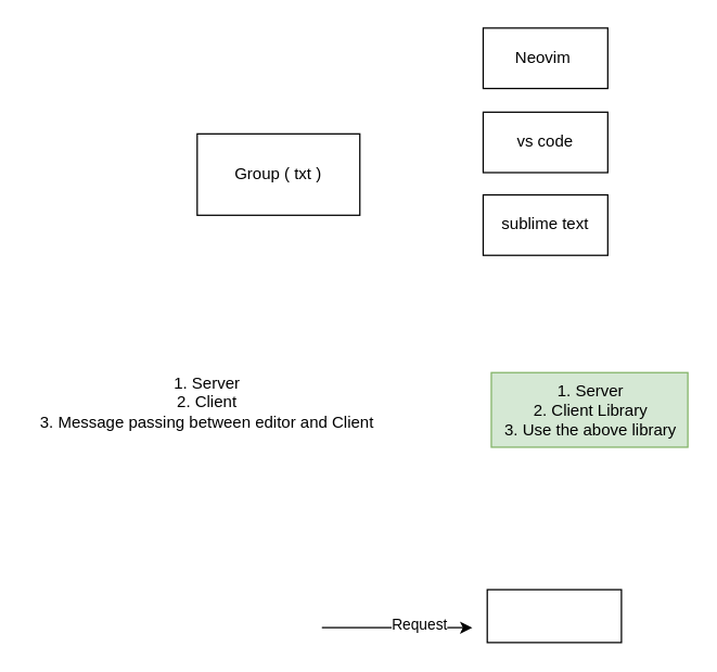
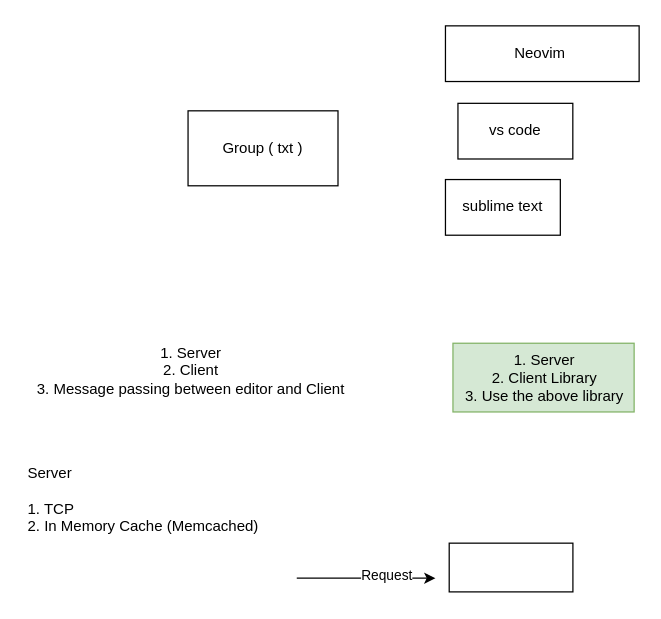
- <mxCell id="3" value="Neovim&amp;nbsp;" style="whiteSpace=wrap;html=1;" parent="1" vertex="1"><mxGeometry x="356" y="20" width="91.93" height="44.55" as="geometry" /></mxCell>
+ <mxCell id="3" value="Neovim&amp;nbsp;" style="whiteSpace=wrap;html=1;" parent="1" vertex="1"><mxGeometry x="356" y="20" width="155" height="44.55" as="geometry" /></mxCell>
- <mxCell id="4" value="vs code" style="whiteSpace=wrap;html=1;" parent="1" vertex="1"><mxGeometry x="356" y="82" width="91.93" height="44.55" as="geometry" /></mxCell>
+ <mxCell id="4" value="vs code" style="whiteSpace=wrap;html=1;" parent="1" vertex="1"><mxGeometry x="366" y="82" width="91.93" height="44.55" as="geometry" /></mxCell>
- <mxCell id="2" value="Group ( txt )" style="whiteSpace=wrap;html=1;" parent="1" vertex="1"><mxGeometry x="145" y="98.004" width="120" height="60" as="geometry" /></mxCell>
+ <mxCell id="2" value="Group ( txt )" style="whiteSpace=wrap;html=1;" parent="1" vertex="1"><mxGeometry x="150" y="88.004" width="120" height="60" as="geometry" /></mxCell>
+ <mxCell id="8" value="Server&lt;br&gt;&lt;br&gt;1. TCP&lt;br&gt;2. In Memory Cache (Memcached)" style="text;html=1;align=left;verticalAlign=middle;resizable=0;points=[];autosize=1;strokeColor=none;fillColor=none;" parent="1" vertex="1"><mxGeometry x="20" y="364" width="203" height="70" as="geometry" /></mxCell>
